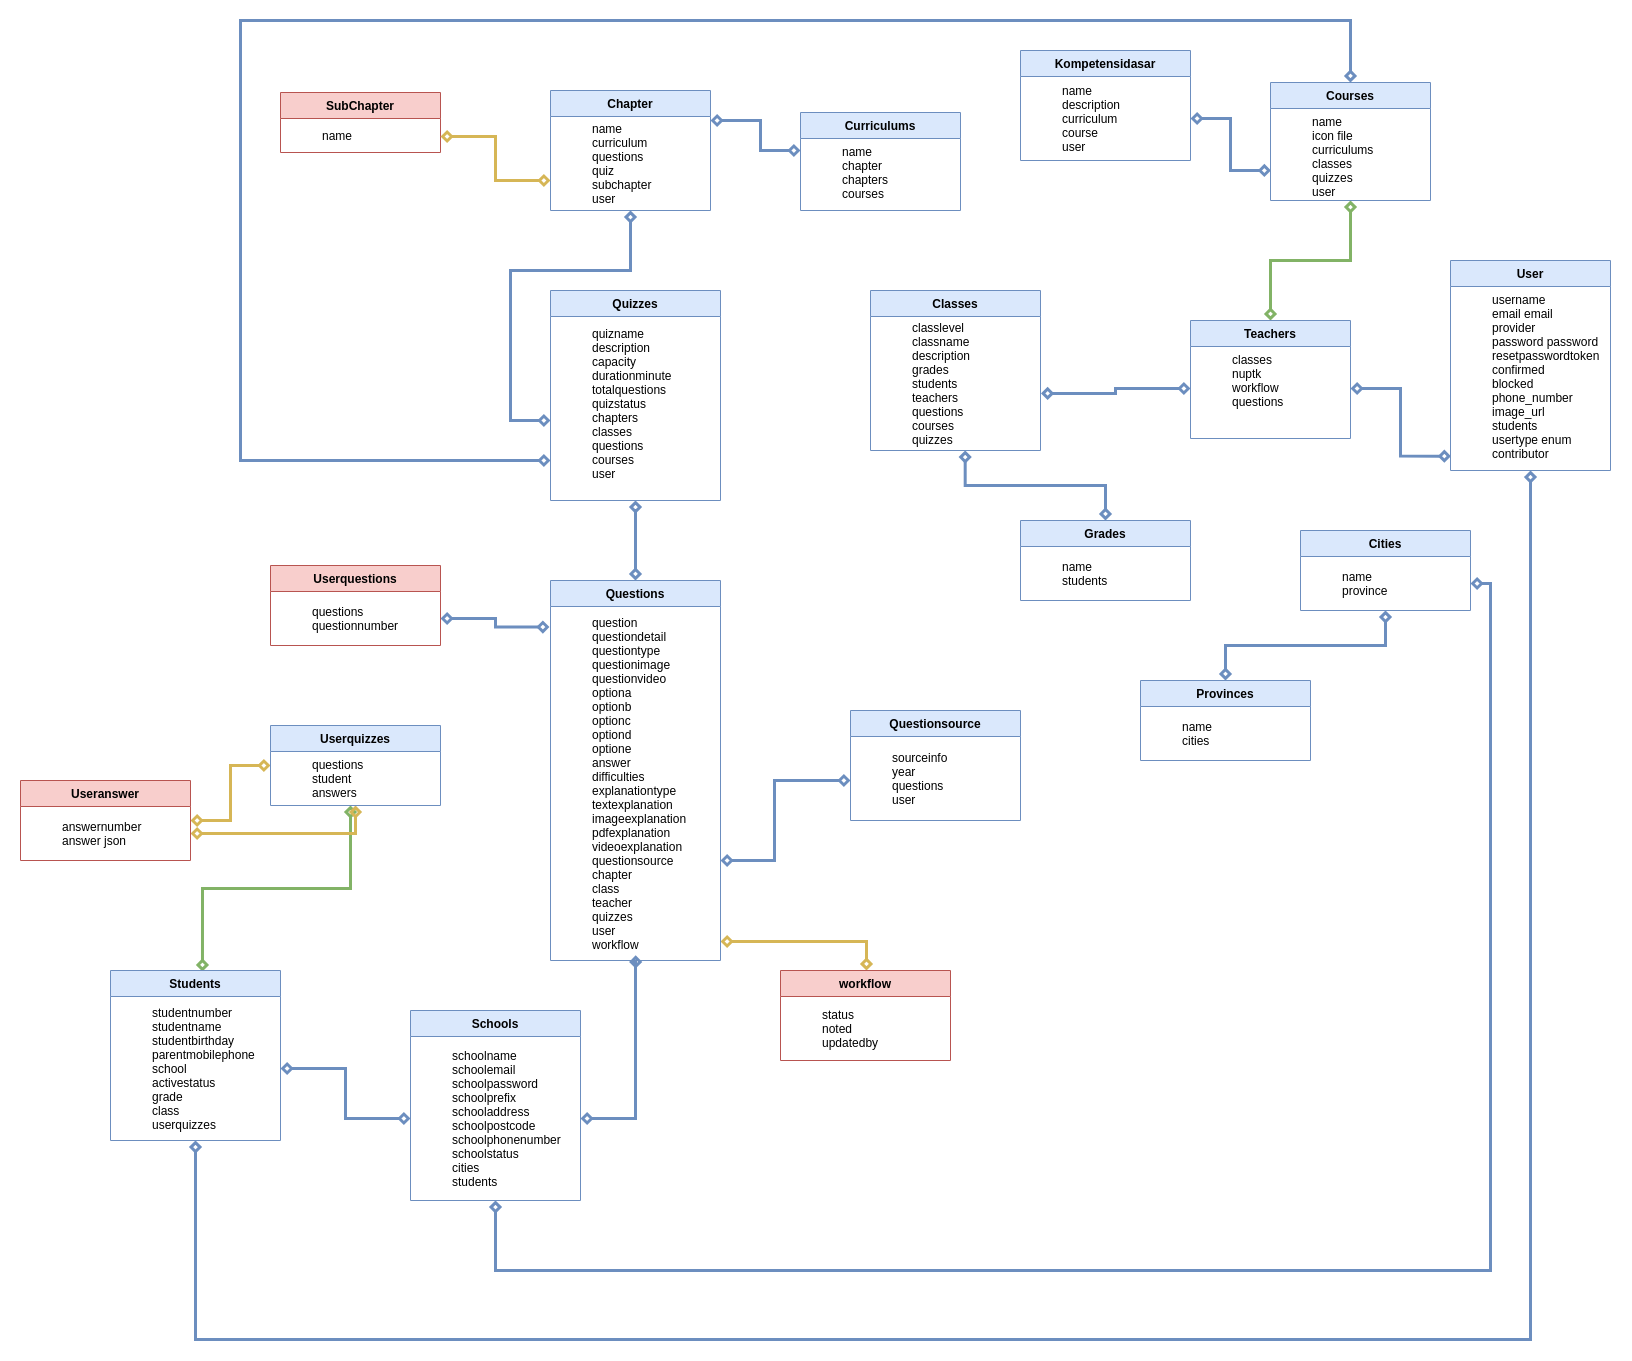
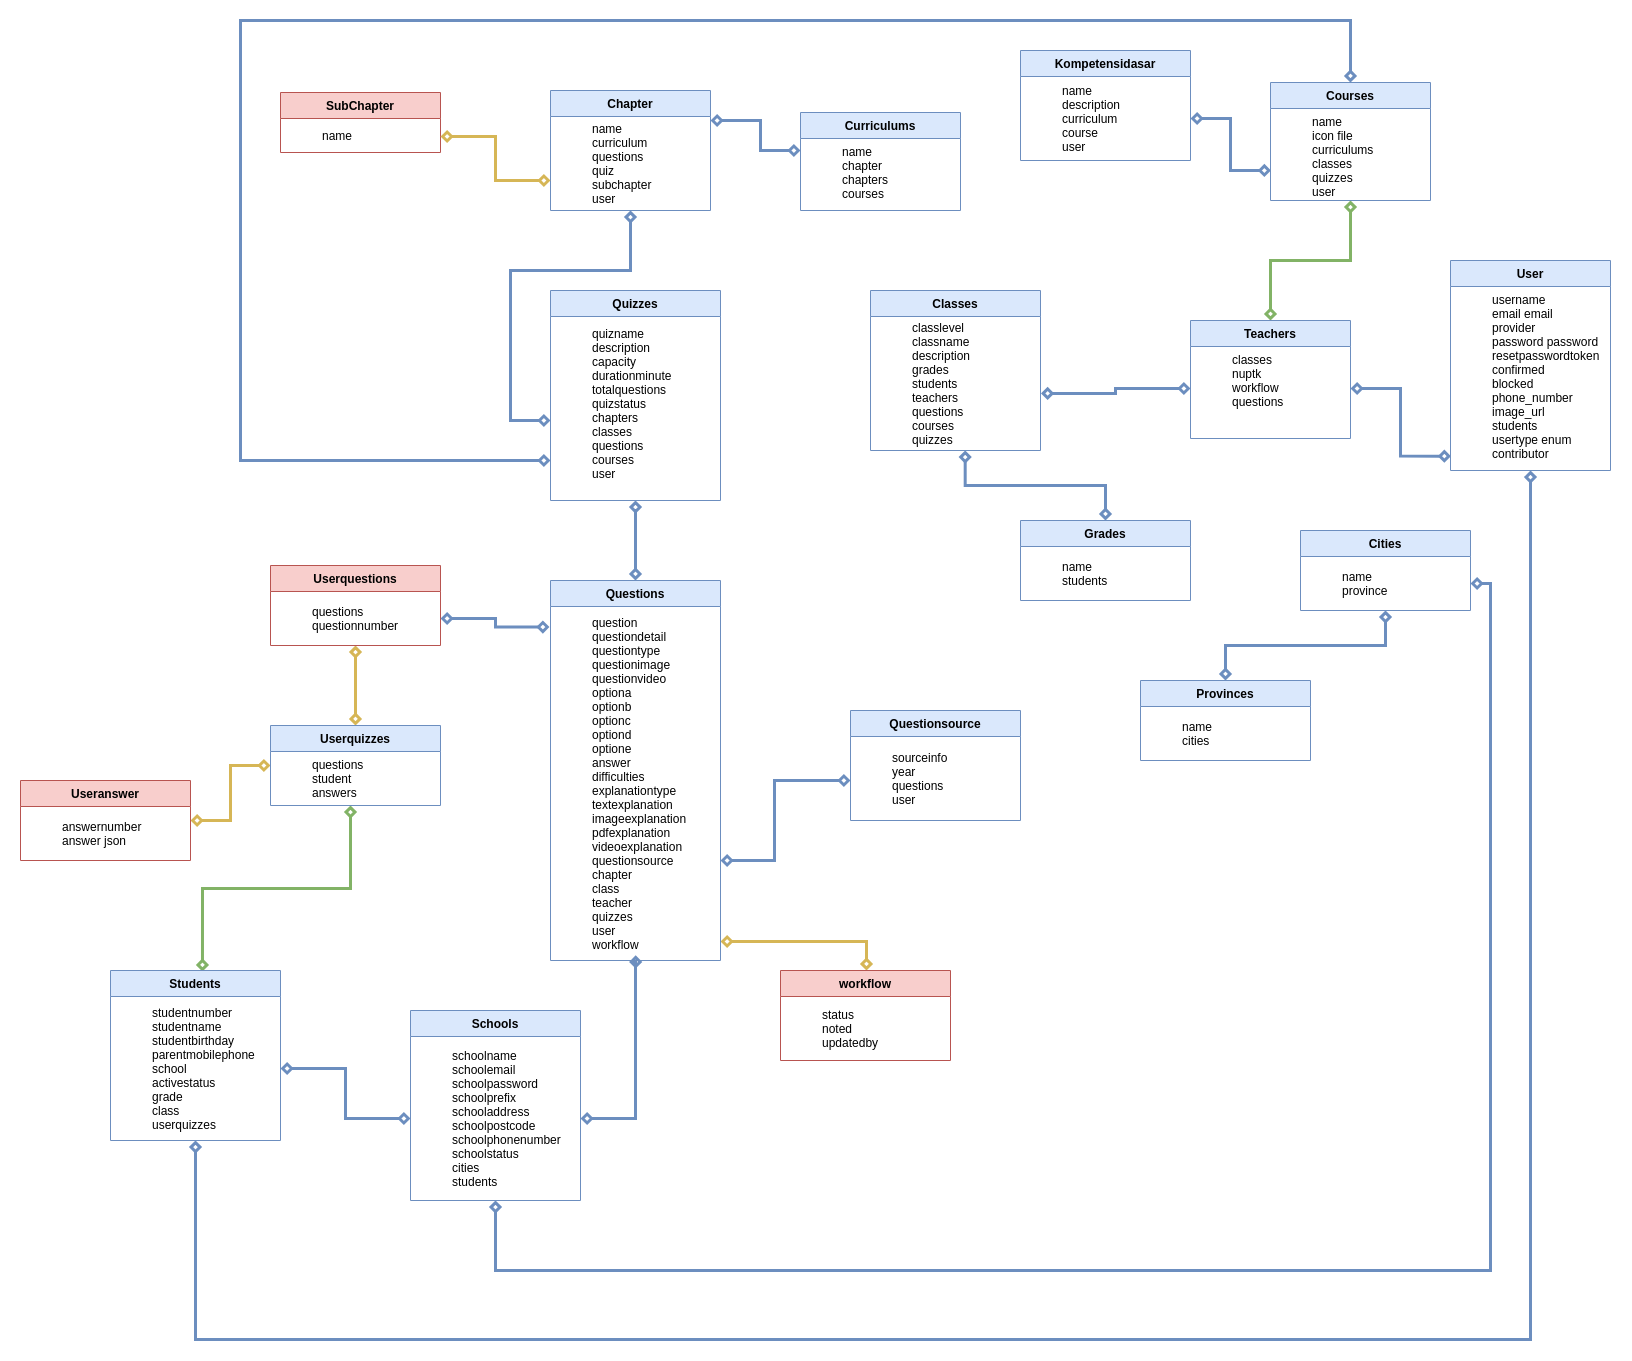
- <mxCell id="9" value="" style="edgeStyle=orthogonalEdgeStyle;rounded=0;orthogonalLoop=1;jettySize=auto;html=1;startArrow=diamond;startFill=0;endArrow=diamond;endFill=0;strokeWidth=3;fillColor=#fff2cc;strokeColor=#d6b656;" edge="1" parent="1" source="10" target="15"><mxGeometry relative="1" as="geometry" /></mxCell>
+ <mxCell id="9" value="" style="edgeStyle=orthogonalEdgeStyle;rounded=0;orthogonalLoop=1;jettySize=auto;html=1;startArrow=diamond;startFill=0;endArrow=diamond;endFill=0;strokeWidth=3;fillColor=#fff2cc;strokeColor=#d6b656;" edge="1" parent="1" source="10" target="12"><mxGeometry relative="1" as="geometry" /></mxCell>
